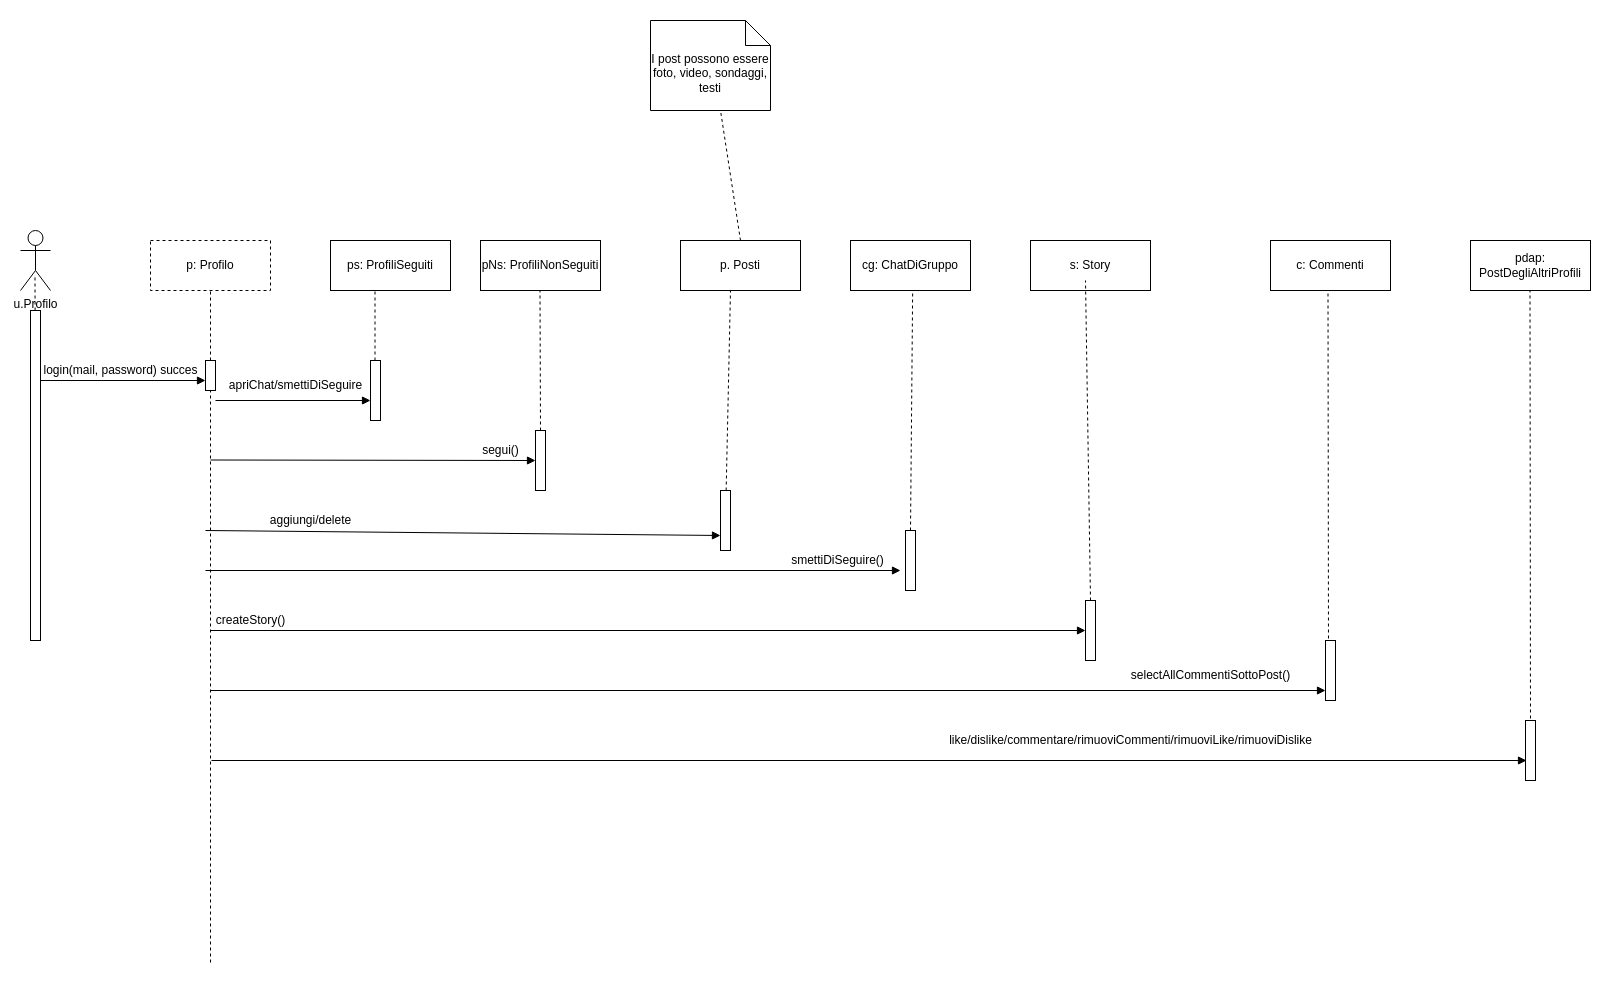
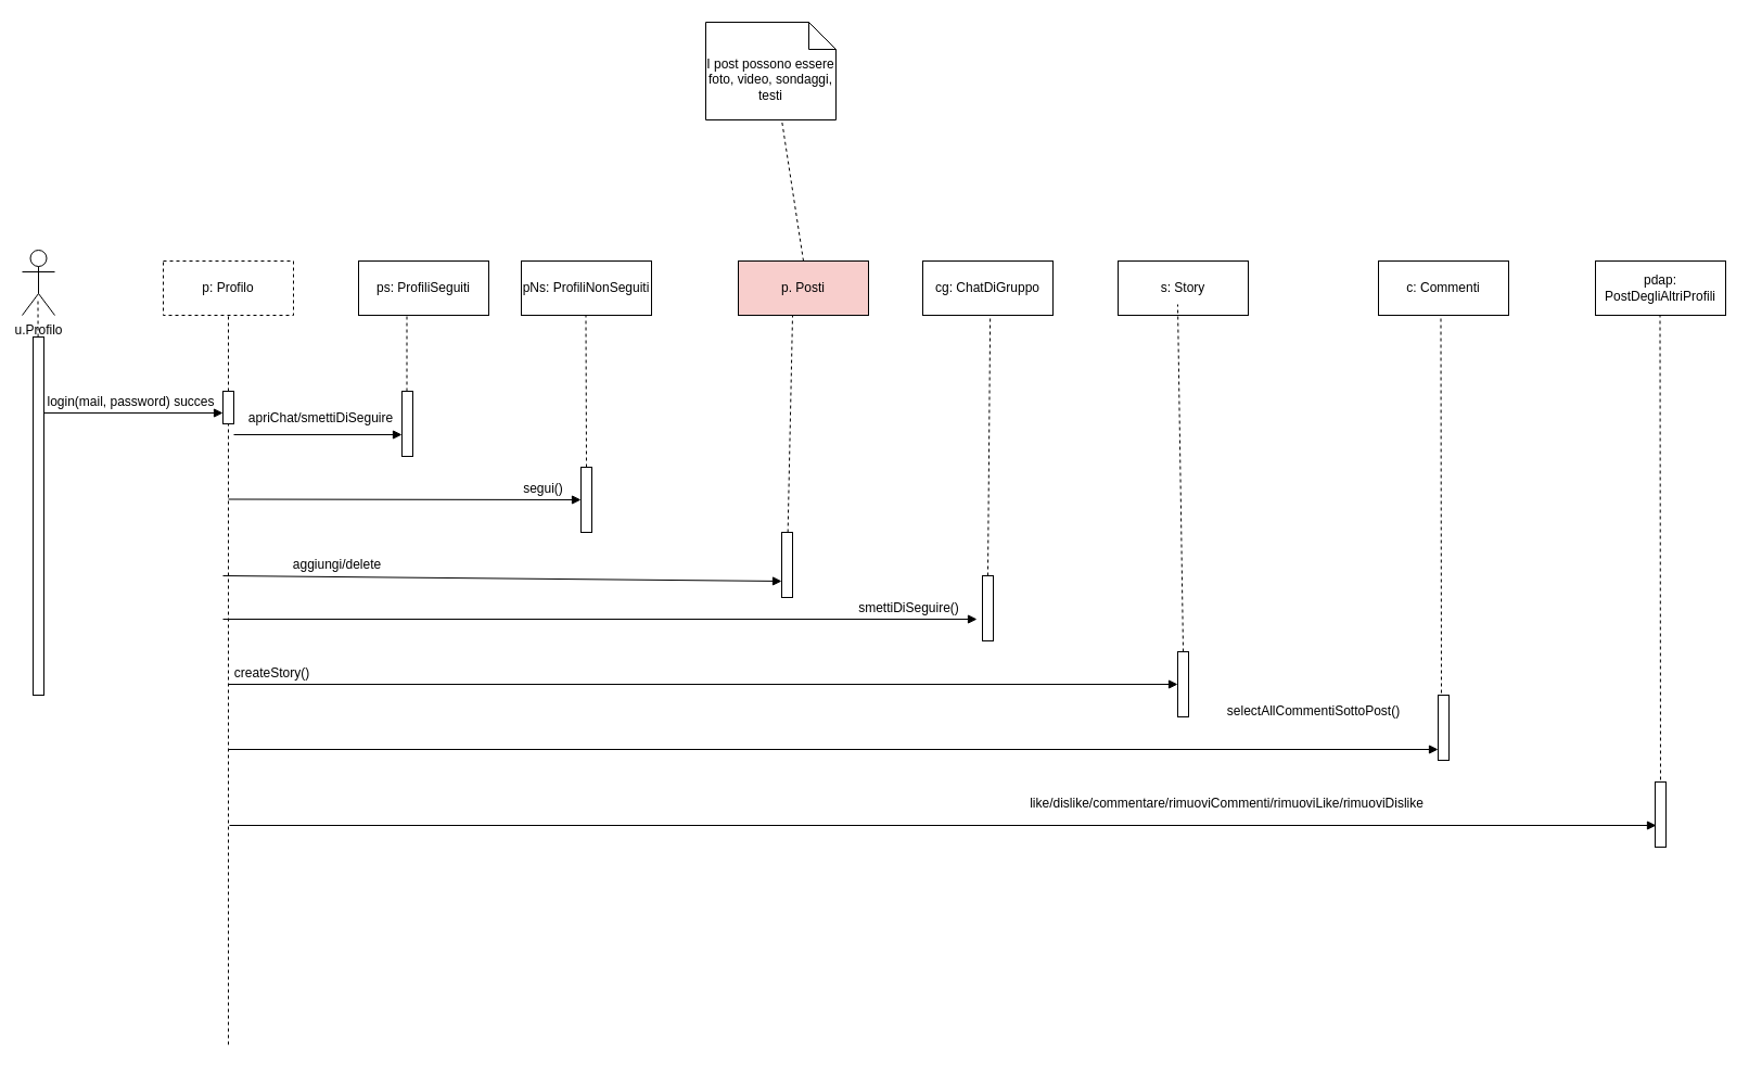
- <mxCell id="20" value="p. Posti" style="rounded=0;whiteSpace=wrap;html=1;" vertex="1" parent="1"><mxGeometry x="680" y="240" width="120" height="50" as="geometry" /></mxCell>
+ <mxCell id="20" value="p. Posti" style="rounded=0;whiteSpace=wrap;html=1;fillColor=#f8cecc;" vertex="1" parent="1"><mxGeometry x="680" y="240" width="120" height="50" as="geometry" /></mxCell>
- <mxCell id="43" value="selectAllCommentiSottoPost()" style="text;html=1;align=center;verticalAlign=middle;resizable=0;points=[];autosize=1;" vertex="1" parent="1"><mxGeometry x="1125" y="665" width="170" height="20" as="geometry" /></mxCell>
+ <mxCell id="43" value="selectAllCommentiSottoPost()" style="text;html=1;align=center;verticalAlign=middle;resizable=0;points=[];autosize=1;" vertex="1" parent="1"><mxGeometry x="1125" y="645" width="170" height="20" as="geometry" /></mxCell>
